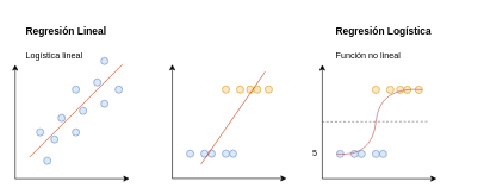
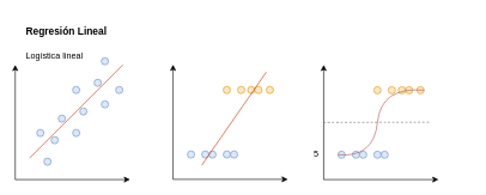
- <mxCell id="44" value="&lt;h1&gt;&lt;span style=&quot;background-color: initial;&quot;&gt;&lt;font style=&quot;font-size: 14px;&quot;&gt;Regresión Logística&lt;/font&gt;&lt;/span&gt;&lt;/h1&gt;&lt;div&gt;Función no lineal&amp;nbsp;&lt;/div&gt;" style="text;html=1;strokeColor=none;fillColor=none;spacing=5;spacingTop=-20;whiteSpace=wrap;overflow=hidden;rounded=0;" parent="1" vertex="1"><mxGeometry x="464" y="20.34" width="190" height="79.66" as="geometry" /></mxCell>
